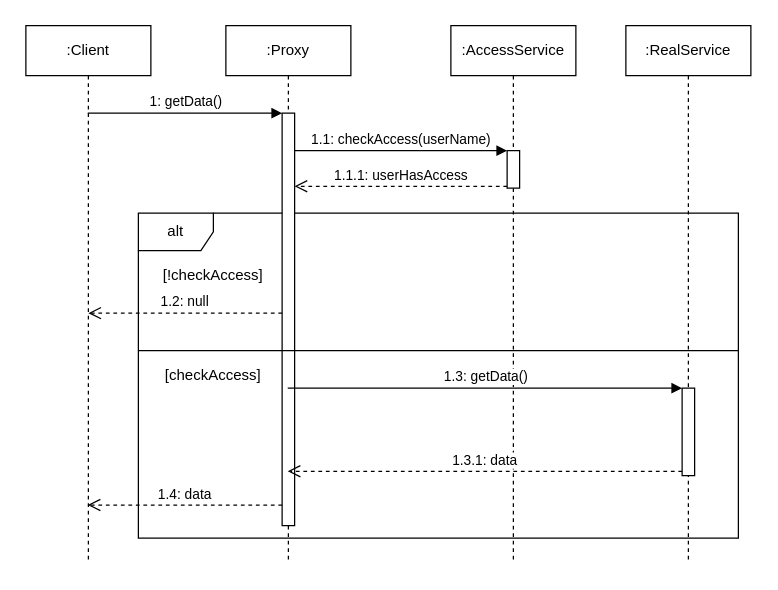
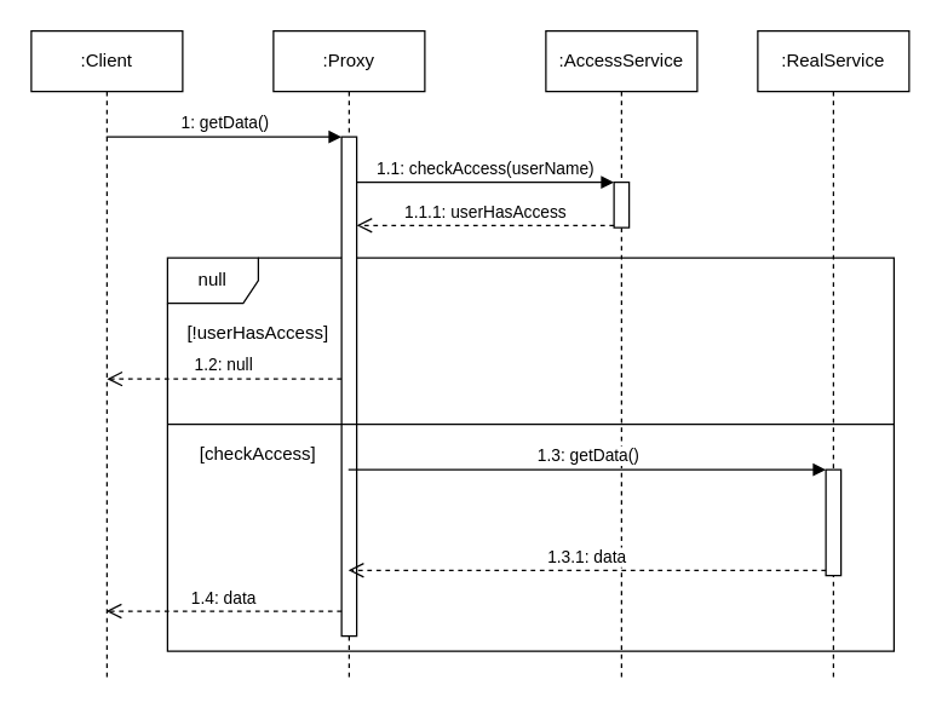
- <mxCell id="2" value="alt" style="shape=umlFrame;whiteSpace=wrap;html=1;" vertex="1" parent="1"><mxGeometry x="110" y="170" width="480" height="260" as="geometry" /></mxCell>
+ <mxCell id="2" value="null" style="shape=umlFrame;whiteSpace=wrap;html=1;" vertex="1" parent="1"><mxGeometry x="110" y="170" width="480" height="260" as="geometry" /></mxCell>
- <mxCell id="17" value="[!checkAccess]" style="text;html=1;strokeColor=none;fillColor=none;align=center;verticalAlign=middle;whiteSpace=wrap;rounded=0;" vertex="1" parent="1"><mxGeometry x="150" y="210" width="40" height="20" as="geometry" /></mxCell>
+ <mxCell id="17" value="[!userHasAccess]" style="text;html=1;strokeColor=none;fillColor=none;align=center;verticalAlign=middle;whiteSpace=wrap;rounded=0;" vertex="1" parent="1"><mxGeometry x="150" y="210" width="40" height="20" as="geometry" /></mxCell>
